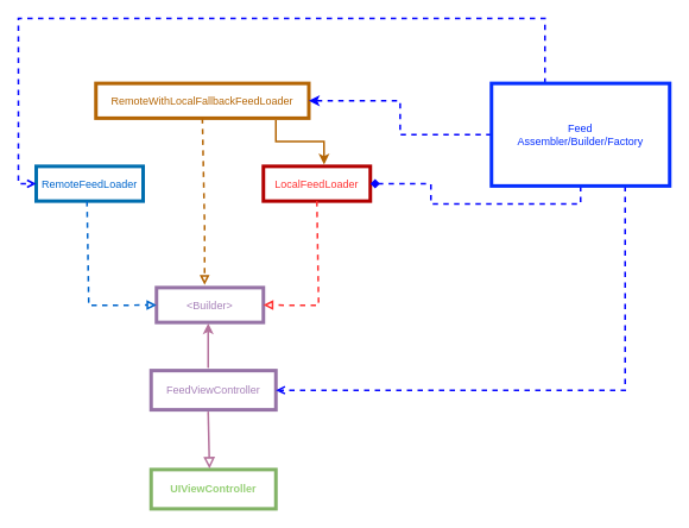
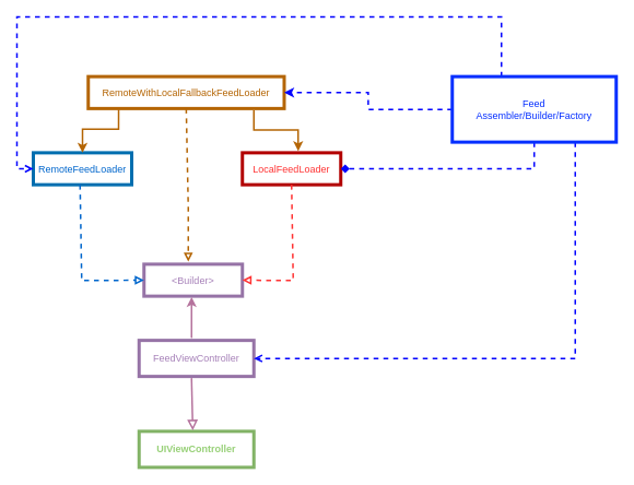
- <mxCell id="19" value="&lt;font color=&quot;#052fff&quot;&gt;Feed&lt;br&gt;Assembler/Builder/Factory&lt;br&gt;&lt;/font&gt;" style="rounded=0;whiteSpace=wrap;html=1;fillColor=none;strokeColor=#052fff;strokeWidth=4;fontColor=#ffffff;" vertex="1" parent="1"><mxGeometry x="551" y="93" width="200" height="115" as="geometry" /></mxCell>
+ <mxCell id="19" value="&lt;font color=&quot;#052fff&quot;&gt;Feed&lt;br&gt;Assembler/Builder/Factory&lt;br&gt;&lt;/font&gt;" style="rounded=0;whiteSpace=wrap;html=1;fillColor=none;strokeColor=#052fff;strokeWidth=4;fontColor=#ffffff;" vertex="1" parent="1"><mxGeometry x="551" y="93" width="200" height="80" as="geometry" /></mxCell>
+ <mxCell id="13" value="" style="endArrow=classic;html=1;rounded=0;exitX=0.155;exitY=1.026;exitDx=0;exitDy=0;exitPerimeter=0;strokeWidth=2;strokeColor=#B46504;" edge="1" parent="1" source="11" target="6"><mxGeometry width="50" height="50" relative="1" as="geometry"><mxPoint x="110" y="165" as="sourcePoint" /><mxPoint x="61" y="189" as="targetPoint" /><Array as="points"><mxPoint x="144" y="157" /><mxPoint x="100" y="157" /></Array></mxGeometry></mxCell>
